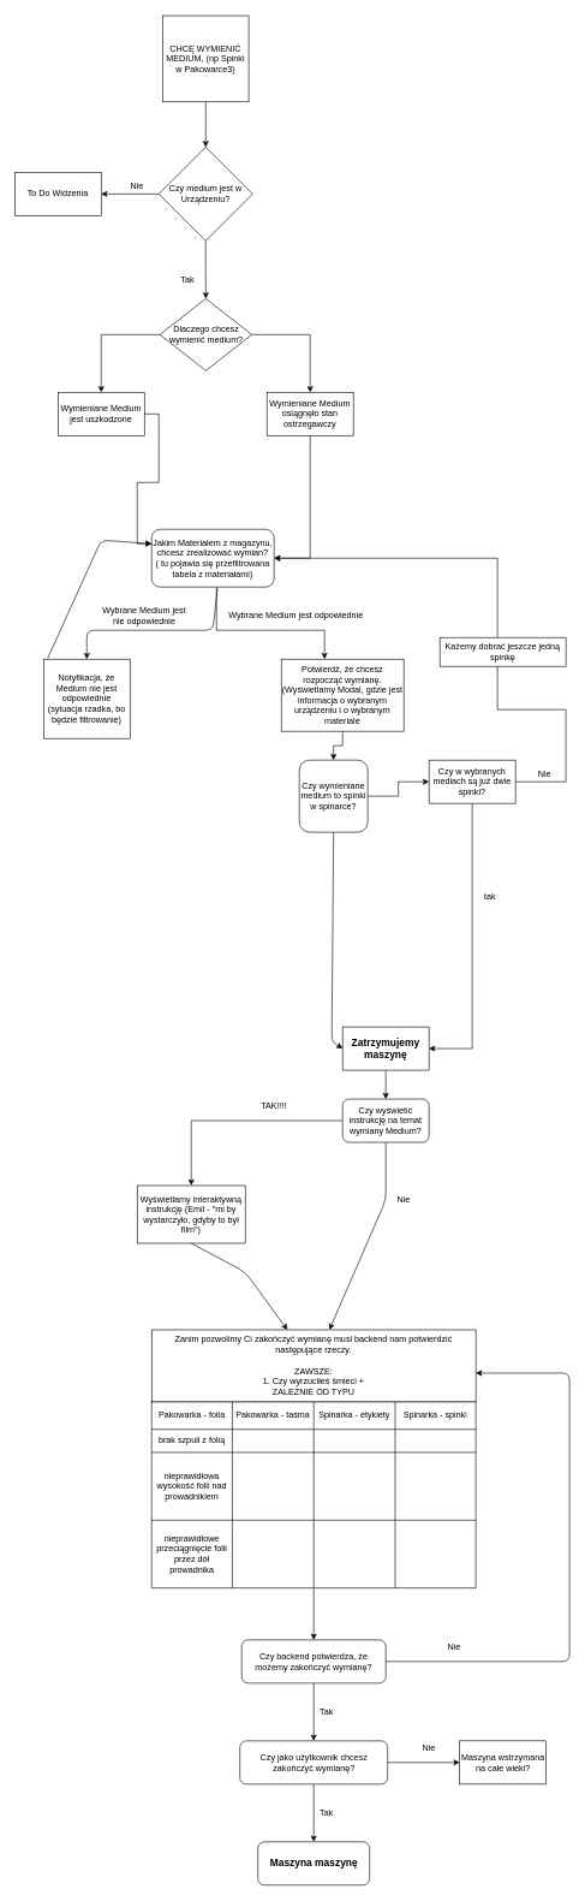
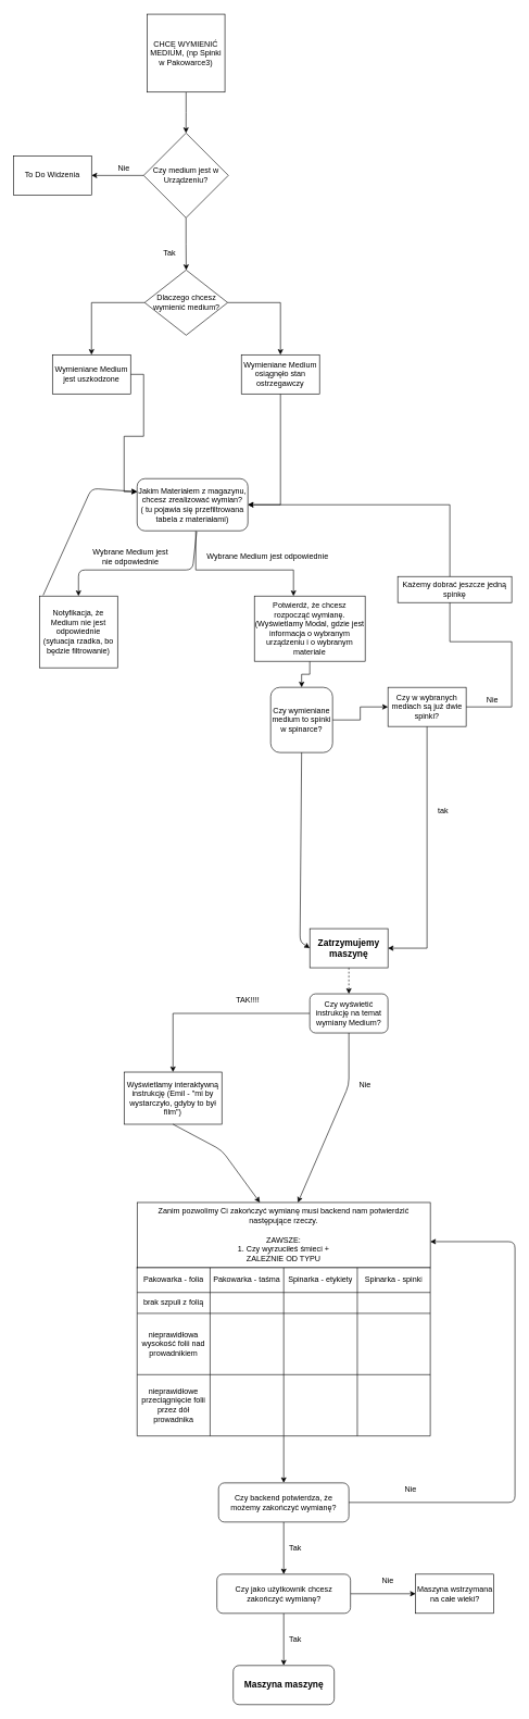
- <mxCell id="33" value="" style="edgeStyle=orthogonalEdgeStyle;rounded=0;orthogonalLoop=1;jettySize=auto;html=1;" edge="1" parent="1" source="34" target="27"><mxGeometry relative="1" as="geometry" /></mxCell>
+ <mxCell id="33" value="" style="edgeStyle=orthogonalEdgeStyle;rounded=0;orthogonalLoop=1;jettySize=auto;html=1;dashed=1;" edge="1" parent="1" source="34" target="27"><mxGeometry relative="1" as="geometry" /></mxCell>
